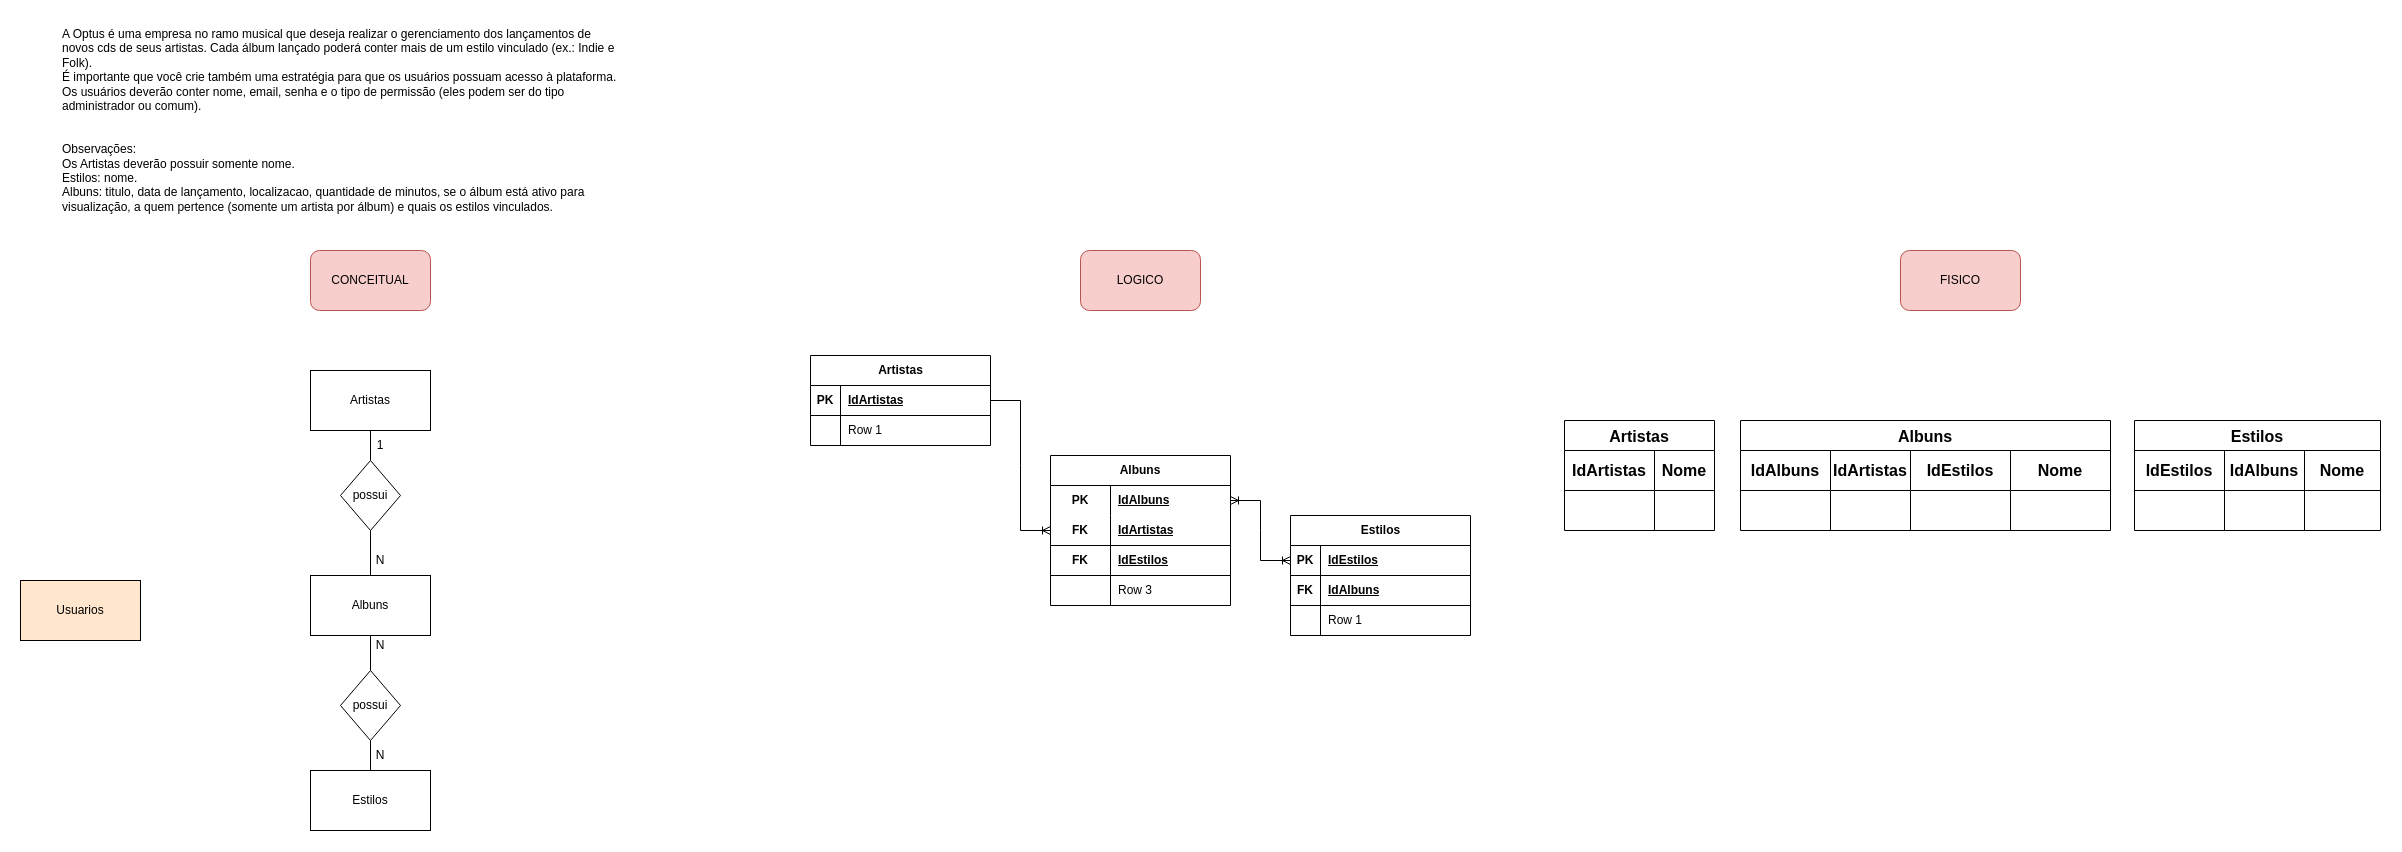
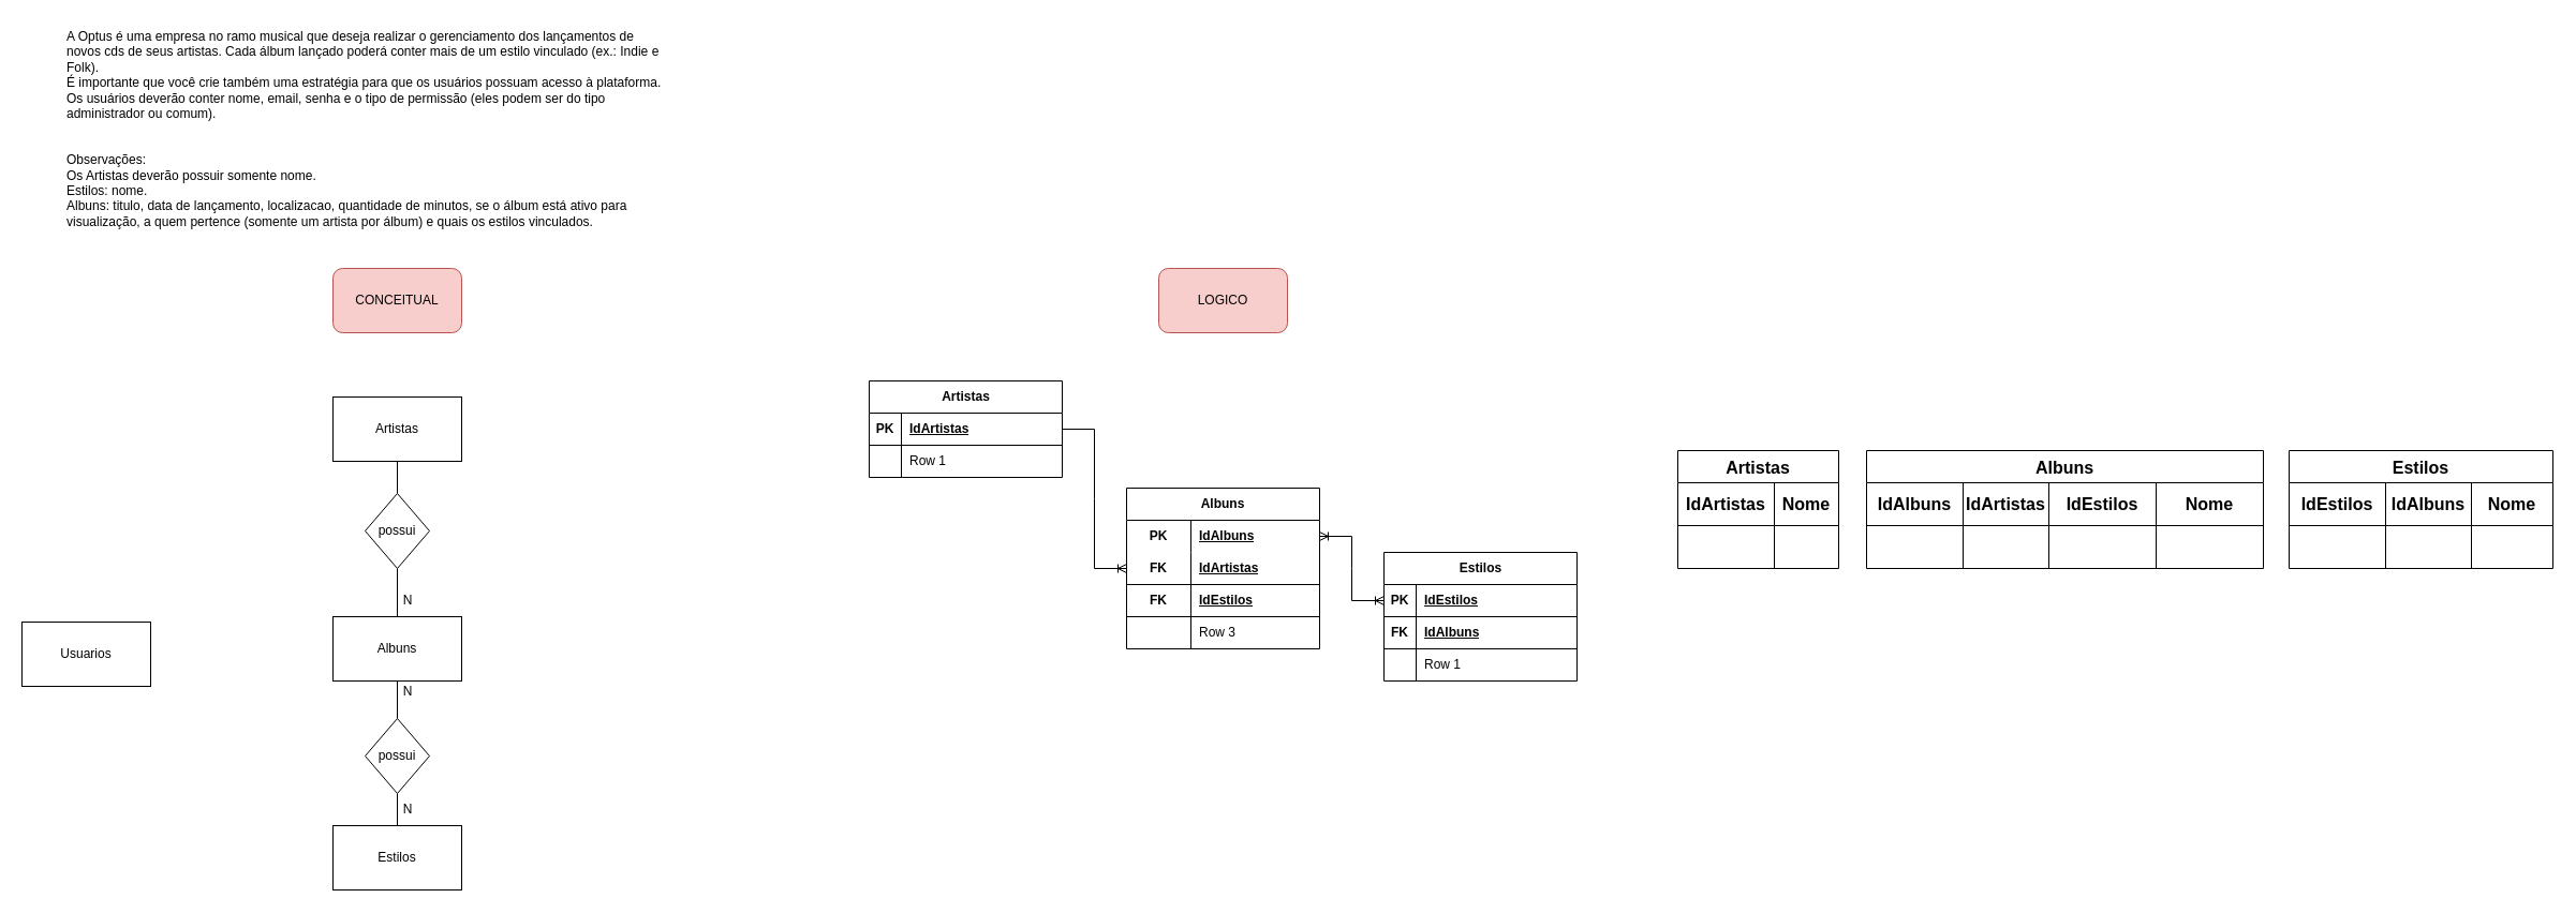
- <mxCell id="4" value="FISICO" style="rounded=1;whiteSpace=wrap;html=1;fillColor=#f8cecc;strokeColor=#b85450;" vertex="1" parent="1"><mxGeometry x="1900" y="250" width="120" height="60" as="geometry" /></mxCell>
- <mxCell id="16" value="1" style="text;html=1;strokeColor=none;fillColor=none;align=center;verticalAlign=middle;whiteSpace=wrap;rounded=0;" vertex="1" parent="1"><mxGeometry x="370" y="430" width="20" height="30" as="geometry" /></mxCell>
- <mxCell id="15" value="Usuarios" style="rounded=0;whiteSpace=wrap;html=1;fillColor=#ffe6cc;" vertex="1" parent="1"><mxGeometry x="20" y="580" width="120" height="60" as="geometry" /></mxCell>
+ <mxCell id="15" value="Usuarios" style="rounded=0;whiteSpace=wrap;html=1;" vertex="1" parent="1"><mxGeometry x="20" y="580" width="120" height="60" as="geometry" /></mxCell>
